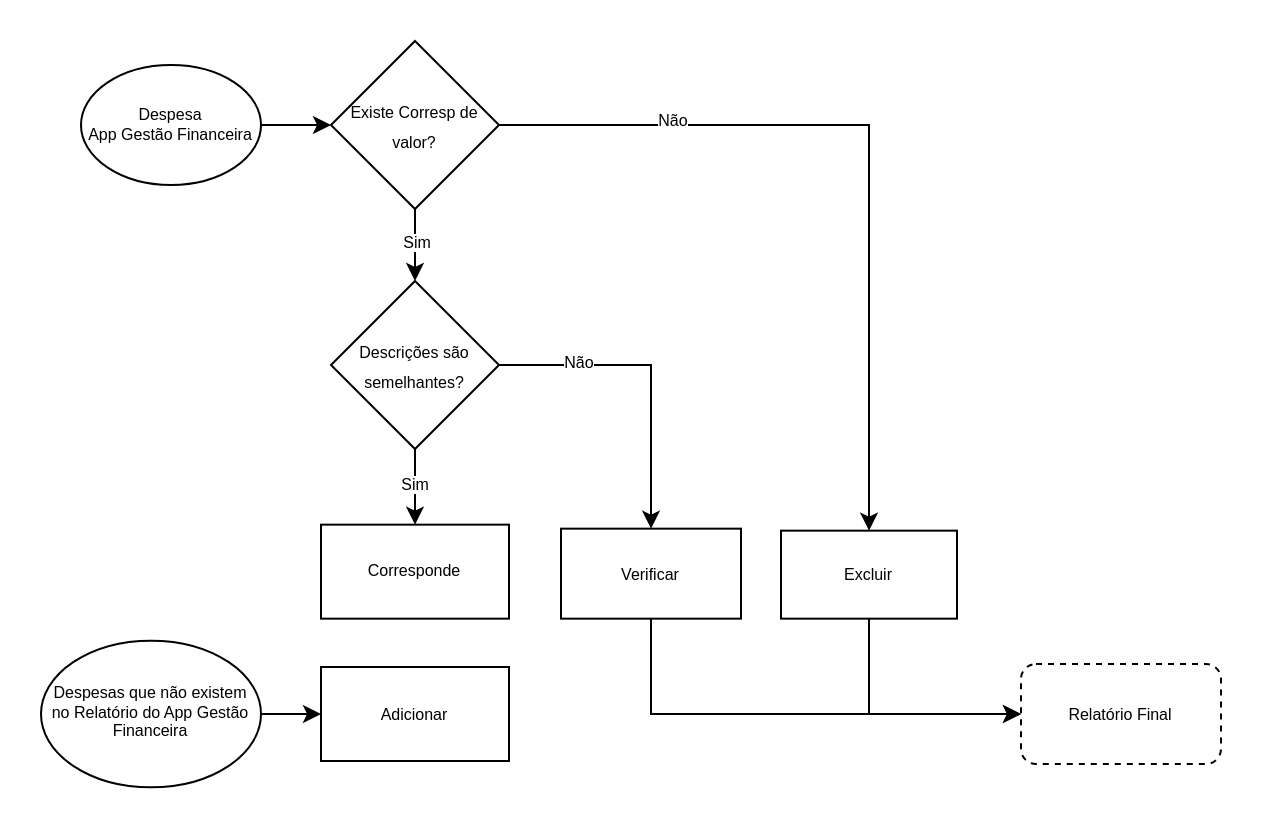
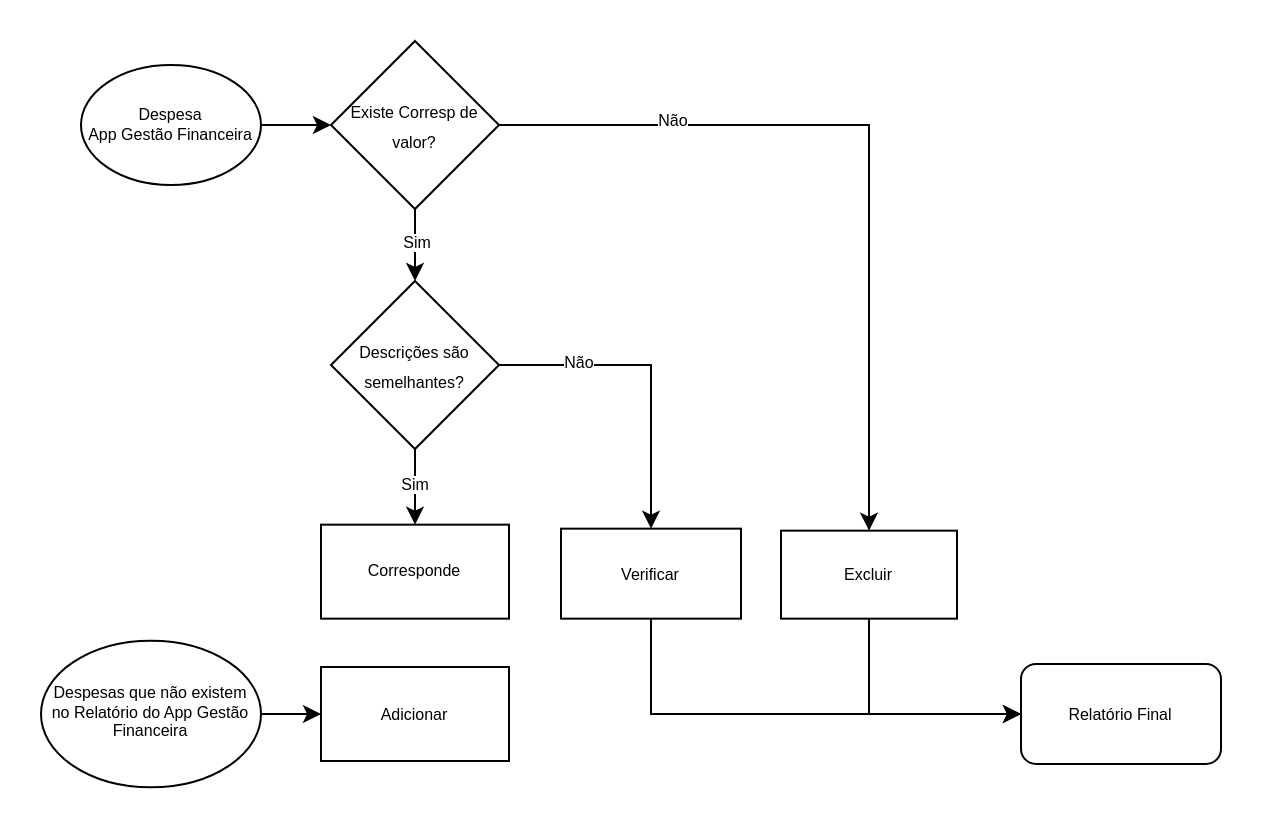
- <mxCell id="21" value="Relatório Final" style="rounded=1;whiteSpace=wrap;html=1;fontSize=8;dashed=1;" vertex="1" parent="1"><mxGeometry x="510" y="331.5" width="100" height="50" as="geometry" /></mxCell>
+ <mxCell id="21" value="Relatório Final" style="rounded=1;whiteSpace=wrap;html=1;fontSize=8;" vertex="1" parent="1"><mxGeometry x="510" y="331.5" width="100" height="50" as="geometry" /></mxCell>
